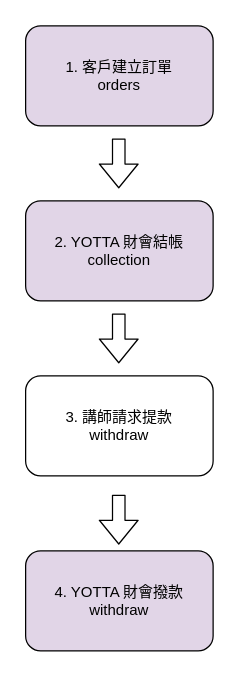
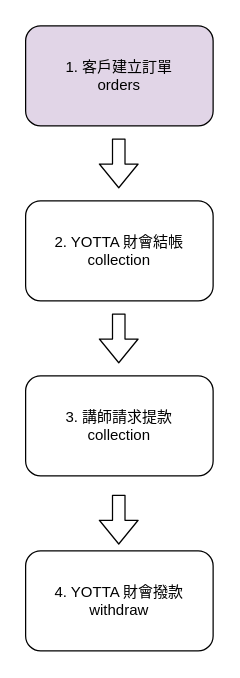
- <mxCell id="3" value="2. YOTTA 財會結帳&lt;br&gt;collection" style="rounded=1;whiteSpace=wrap;html=1;fillColor=#e1d5e7;" vertex="1" parent="1"><mxGeometry x="20" y="160" width="150" height="80" as="geometry" /></mxCell>
+ <mxCell id="3" value="2. YOTTA 財會結帳&lt;br&gt;collection" style="rounded=1;whiteSpace=wrap;html=1;" vertex="1" parent="1"><mxGeometry x="20" y="160" width="150" height="80" as="geometry" /></mxCell>
- <mxCell id="4" value="3. 講師請求提款&lt;br&gt;withdraw" style="rounded=1;whiteSpace=wrap;html=1;" vertex="1" parent="1"><mxGeometry x="20" y="300" width="150" height="80" as="geometry" /></mxCell>
+ <mxCell id="4" value="3. 講師請求提款&lt;br&gt;collection" style="rounded=1;whiteSpace=wrap;html=1;" vertex="1" parent="1"><mxGeometry x="20" y="300" width="150" height="80" as="geometry" /></mxCell>
- <mxCell id="5" value="4. YOTTA 財會撥款&lt;br&gt;withdraw" style="rounded=1;whiteSpace=wrap;html=1;fillColor=#e1d5e7;" vertex="1" parent="1"><mxGeometry x="20" y="440" width="150" height="80" as="geometry" /></mxCell>
+ <mxCell id="5" value="4. YOTTA 財會撥款&lt;br&gt;withdraw" style="rounded=1;whiteSpace=wrap;html=1;" vertex="1" parent="1"><mxGeometry x="20" y="440" width="150" height="80" as="geometry" /></mxCell>
